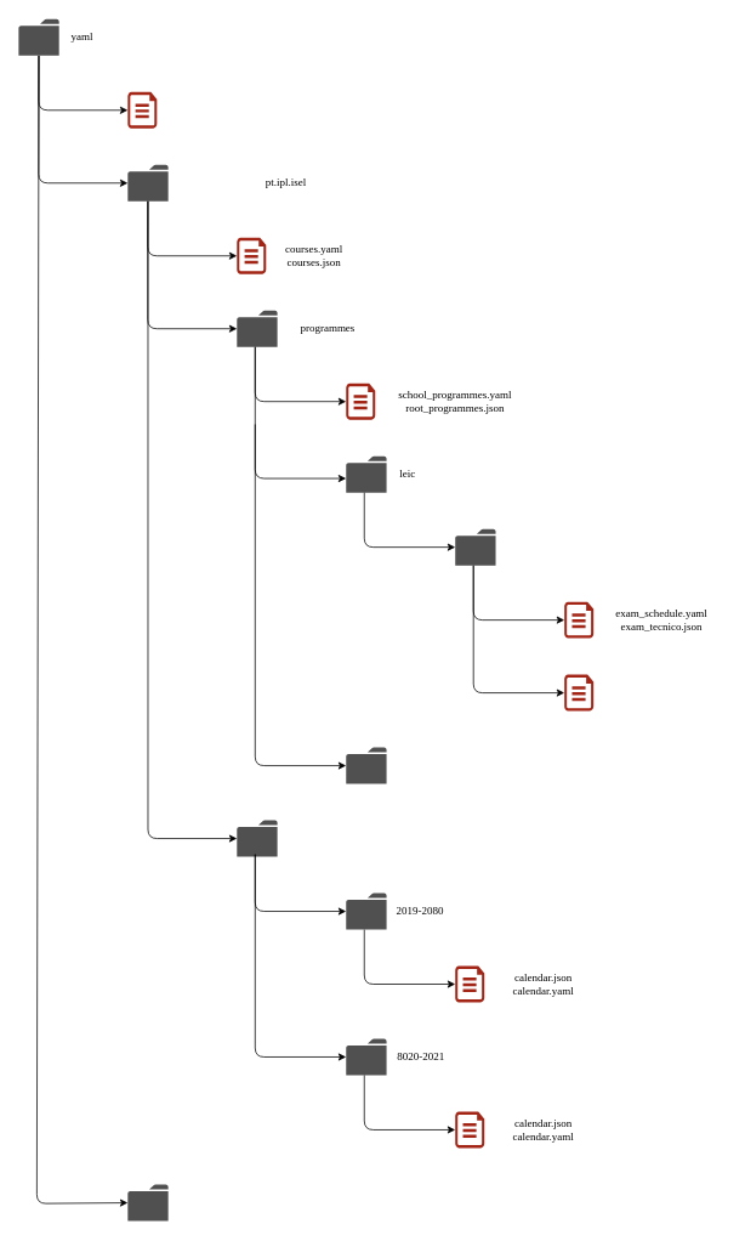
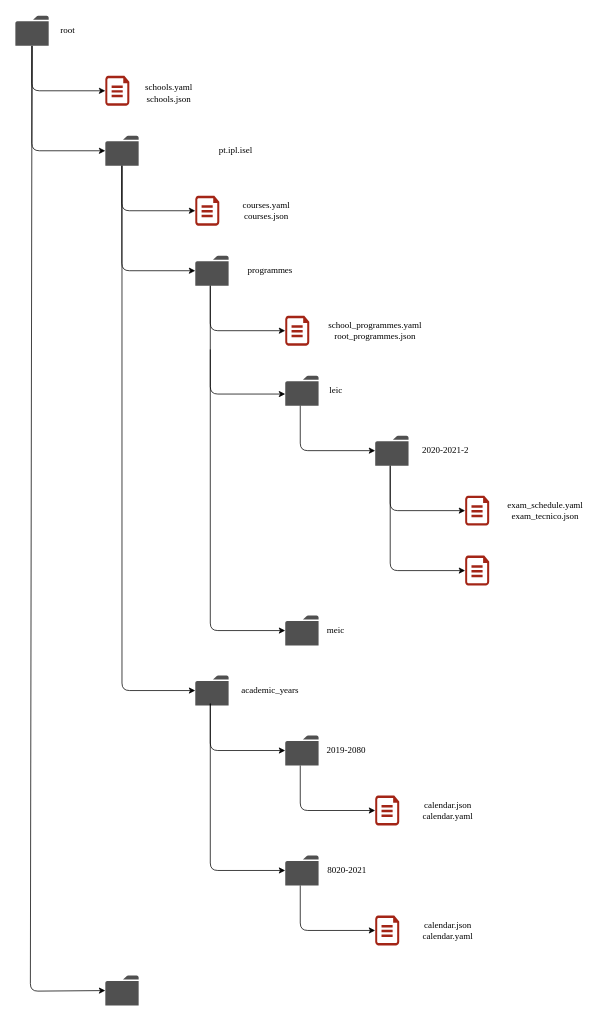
- <mxCell id="9" value="&lt;font face=&quot;Lucida Console&quot;&gt;yaml&lt;/font&gt;" style="text;html=1;strokeColor=none;fillColor=none;align=center;verticalAlign=middle;whiteSpace=wrap;rounded=0;" parent="1" vertex="1"><mxGeometry x="70" y="30" width="40" height="20" as="geometry" /></mxCell>
+ <mxCell id="9" value="&lt;font face=&quot;Lucida Console&quot;&gt;root&lt;/font&gt;" style="text;html=1;strokeColor=none;fillColor=none;align=center;verticalAlign=middle;whiteSpace=wrap;rounded=0;" parent="1" vertex="1"><mxGeometry x="70" y="30" width="40" height="20" as="geometry" /></mxCell>
+ <mxCell id="39" value="schools.yaml&lt;br&gt;schools.json" style="text;html=1;strokeColor=none;fillColor=none;align=center;verticalAlign=middle;whiteSpace=wrap;rounded=0;fontFamily=Lucida Console;" vertex="1" parent="1"><mxGeometry x="185" y="112.5" width="80" height="20" as="geometry" /></mxCell>
- <mxCell id="43" value="courses.yaml&lt;br&gt;courses.json" style="text;html=1;strokeColor=none;fillColor=none;align=center;verticalAlign=middle;whiteSpace=wrap;rounded=0;fontFamily=Lucida Console;" vertex="1" parent="41"><mxGeometry x="45" y="10" width="80" height="20" as="geometry" /></mxCell>
+ <mxCell id="43" value="courses.yaml&lt;br&gt;courses.json" style="text;html=1;strokeColor=none;fillColor=none;align=center;verticalAlign=middle;whiteSpace=wrap;rounded=0;fontFamily=Lucida Console;" vertex="1" parent="41"><mxGeometry x="55" y="10" width="80" height="20" as="geometry" /></mxCell>
+ <mxCell id="25" value="&lt;font face=&quot;Lucida Console&quot;&gt;2020-2021-2&lt;/font&gt;" style="text;html=1;strokeColor=none;fillColor=none;align=center;verticalAlign=middle;whiteSpace=wrap;rounded=0;" parent="1" vertex="1"><mxGeometry x="544.44" y="590" width="100" height="20" as="geometry" /></mxCell>
+ <mxCell id="7" value="meic" style="text;html=1;strokeColor=none;fillColor=none;align=center;verticalAlign=middle;whiteSpace=wrap;rounded=0;fontFamily=Lucida Console;" parent="1" vertex="1"><mxGeometry x="430" y="830" width="35" height="20" as="geometry" /></mxCell>
+ <mxCell id="32" value="&lt;font face=&quot;Lucida Console&quot;&gt;academic_years&lt;/font&gt;" style="text;html=1;strokeColor=none;fillColor=none;align=center;verticalAlign=middle;whiteSpace=wrap;rounded=0;" parent="1" vertex="1"><mxGeometry x="310" y="910" width="100" height="20" as="geometry" /></mxCell>
